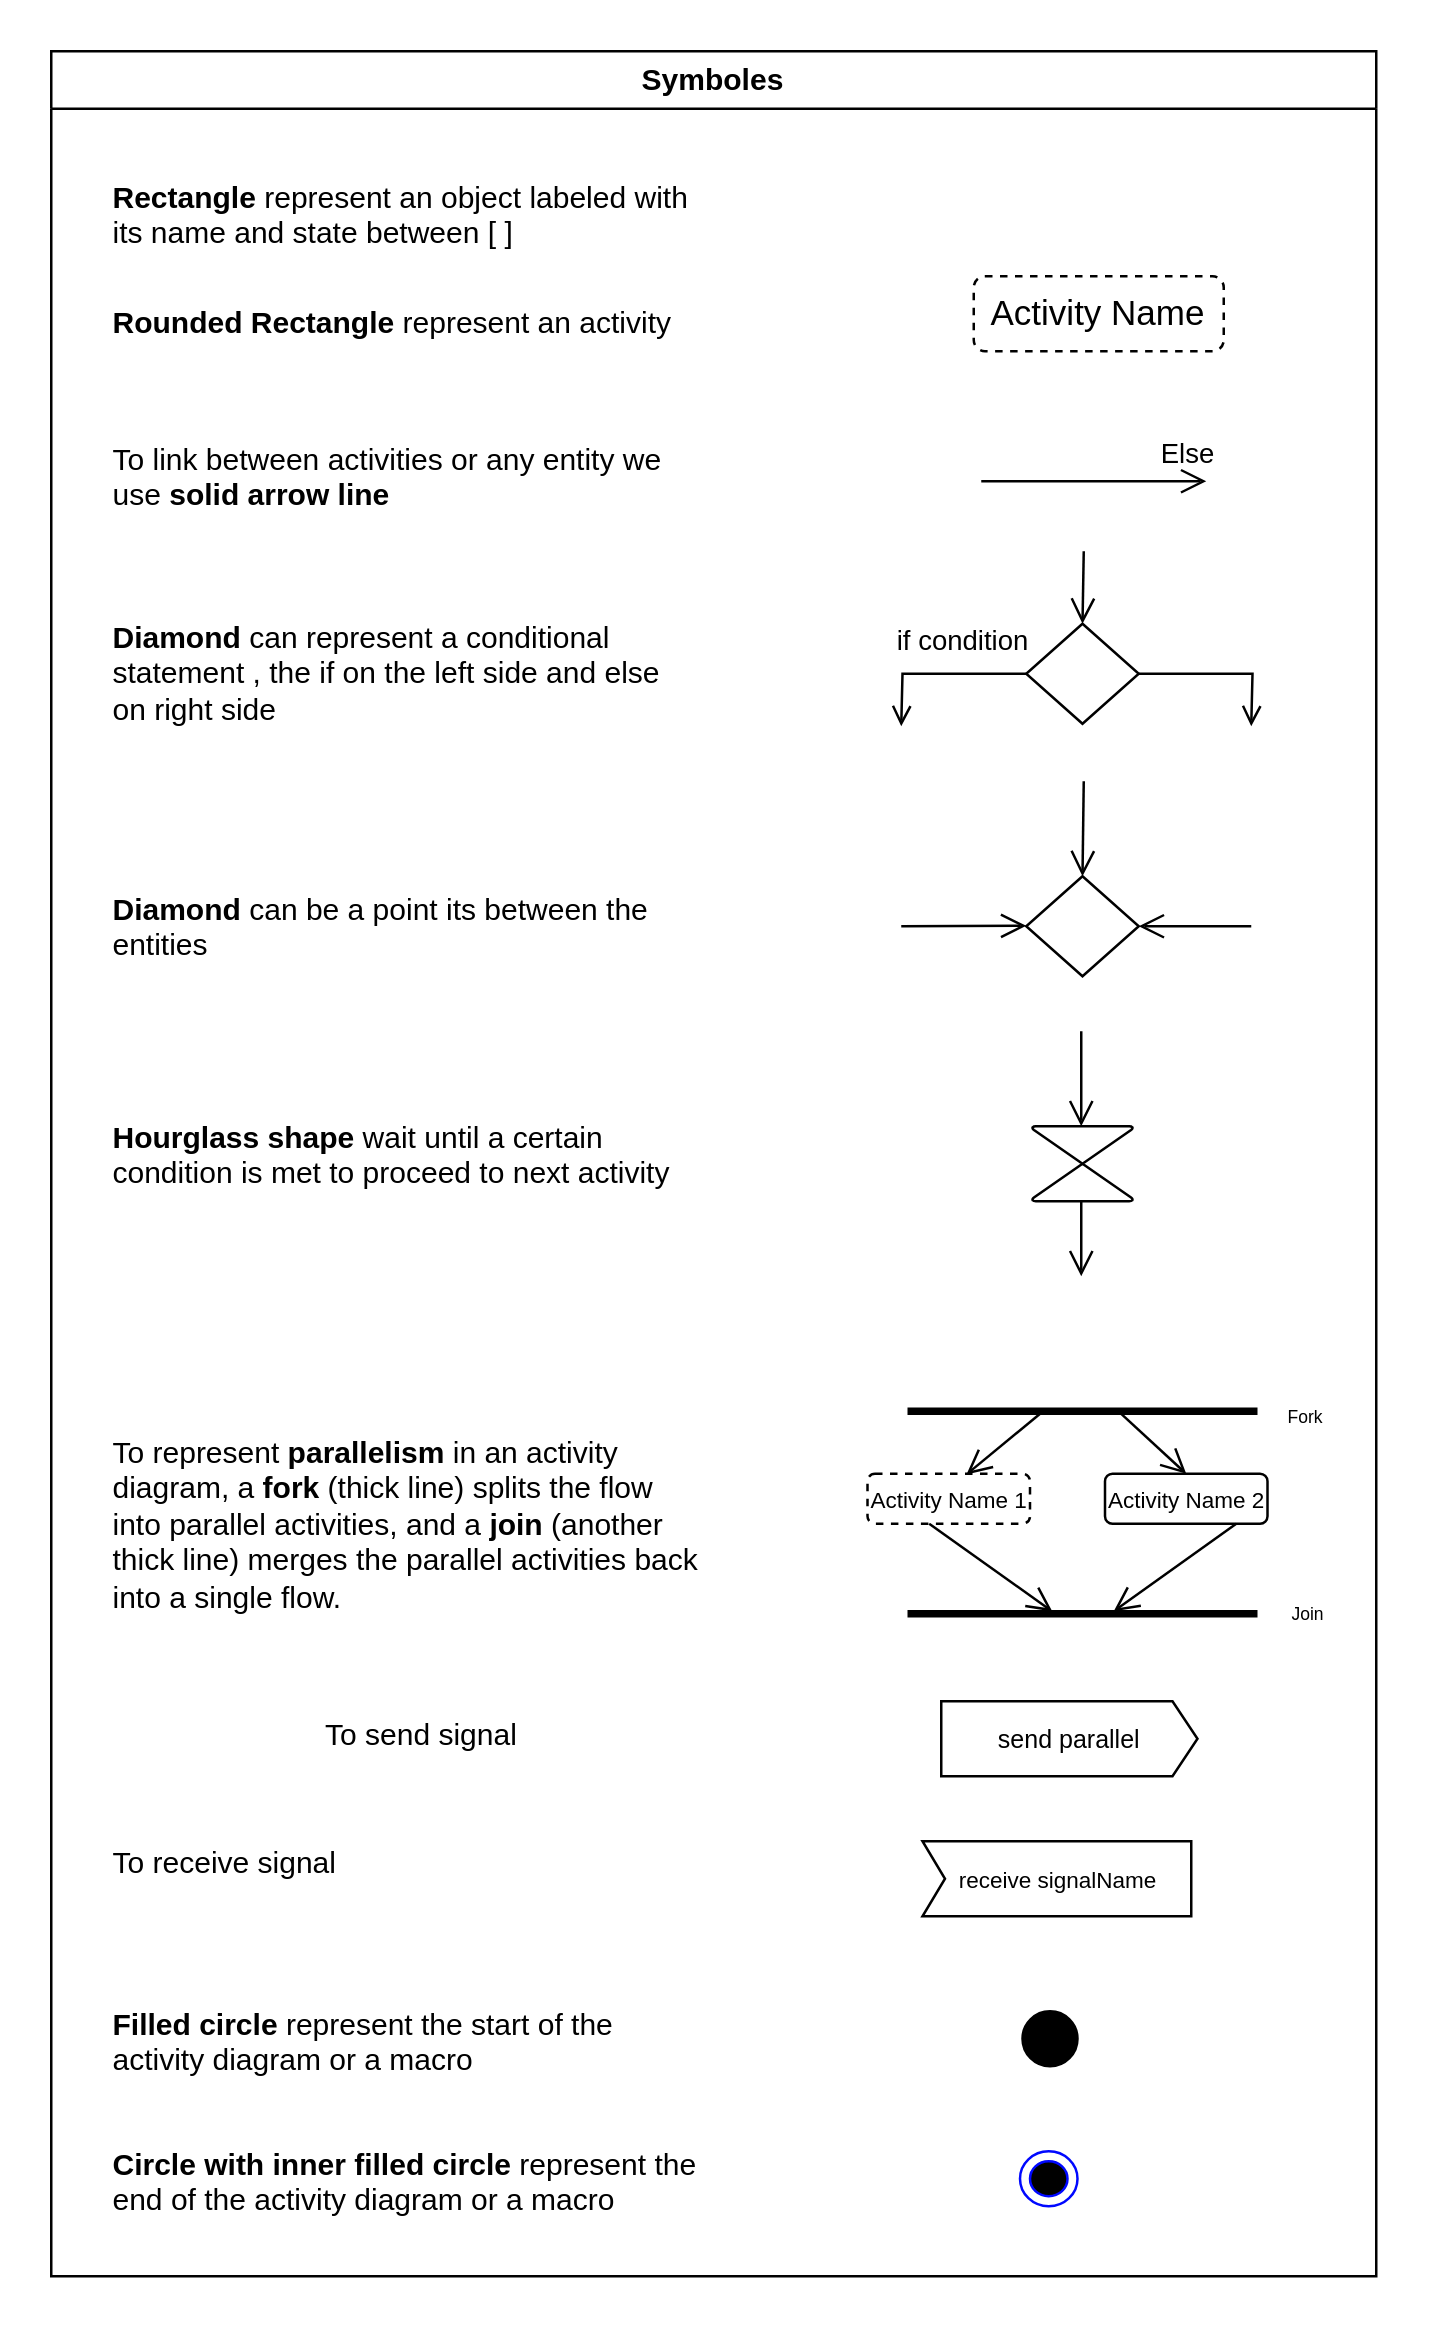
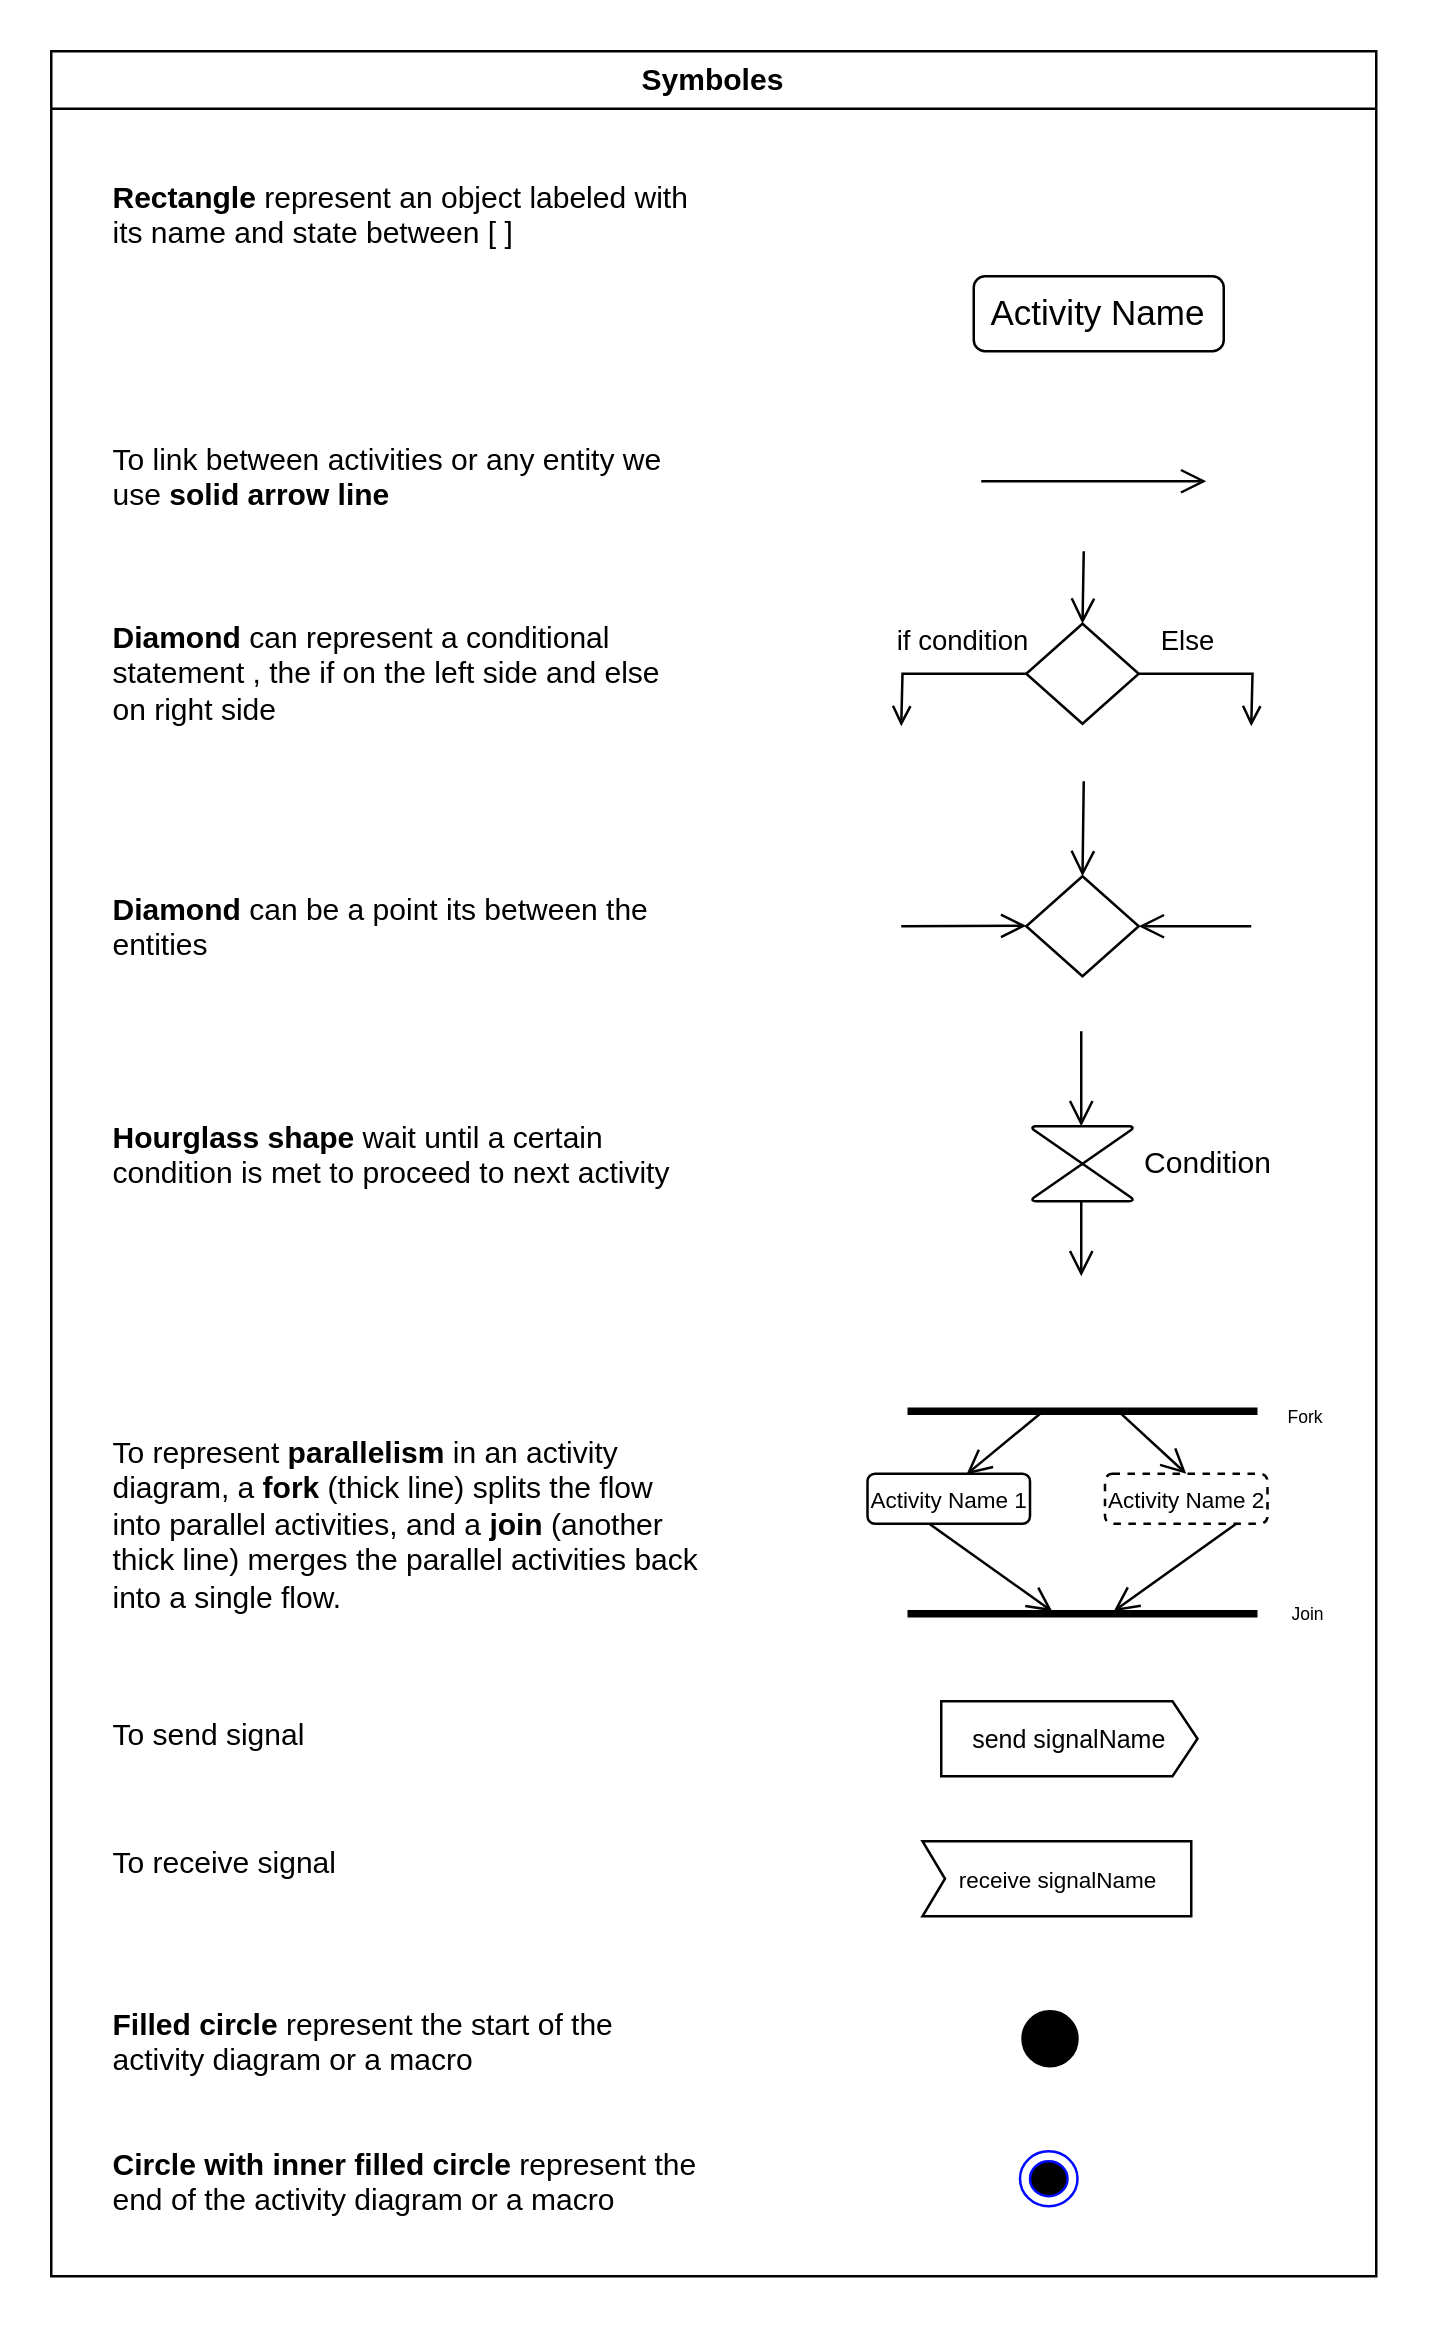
- <mxCell id="8" value="&lt;b&gt;Rounded Rectangle &lt;/b&gt;represent an activity" style="text;html=1;align=left;verticalAlign=top;whiteSpace=wrap;rounded=0;" vertex="1" parent="3"><mxGeometry x="23" y="95" width="237" height="20" as="geometry" /></mxCell>
- <mxCell id="4" value="&lt;font style=&quot;font-size: 14px;&quot;&gt;Activity Name&lt;/font&gt;" style="rounded=1;whiteSpace=wrap;html=1;fillColor=none;dashed=1;" vertex="1" parent="3"><mxGeometry x="369" y="90" width="100" height="30" as="geometry" /></mxCell>
+ <mxCell id="4" value="&lt;font style=&quot;font-size: 14px;&quot;&gt;Activity Name&lt;/font&gt;" style="rounded=1;whiteSpace=wrap;html=1;fillColor=none;" vertex="1" parent="3"><mxGeometry x="369" y="90" width="100" height="30" as="geometry" /></mxCell>
- <mxCell id="39" value="&lt;font style=&quot;font-size: 11px;&quot;&gt;Else&lt;/font&gt;" style="text;html=1;align=center;verticalAlign=middle;whiteSpace=wrap;rounded=0;" vertex="1" parent="2"><mxGeometry x="440" y="151" width="30" height="20" as="geometry" /></mxCell>
+ <mxCell id="39" value="&lt;font style=&quot;font-size: 11px;&quot;&gt;Else&lt;/font&gt;" style="text;html=1;align=center;verticalAlign=middle;whiteSpace=wrap;rounded=0;" vertex="1" parent="2"><mxGeometry x="440" y="226" width="30" height="20" as="geometry" /></mxCell>
+ <mxCell id="43" value="Condition" style="text;html=1;align=center;verticalAlign=middle;whiteSpace=wrap;rounded=0;" vertex="1" parent="2"><mxGeometry x="433" y="435" width="60" height="19" as="geometry" /></mxCell>
- <mxCell id="19" value="&lt;font style=&quot;font-size: 9px;&quot;&gt;Activity Name 1&lt;/font&gt;" style="rounded=1;whiteSpace=wrap;html=1;fillColor=none;dashed=1;" vertex="1" parent="3"><mxGeometry x="326.5" y="569" width="65" height="20" as="geometry" /></mxCell>
+ <mxCell id="19" value="&lt;font style=&quot;font-size: 9px;&quot;&gt;Activity Name 1&lt;/font&gt;" style="rounded=1;whiteSpace=wrap;html=1;fillColor=none;" vertex="1" parent="3"><mxGeometry x="326.5" y="569" width="65" height="20" as="geometry" /></mxCell>
- <mxCell id="20" value="&lt;font style=&quot;font-size: 9px;&quot;&gt;Activity Name 2&lt;/font&gt;" style="rounded=1;whiteSpace=wrap;html=1;fillColor=none;" vertex="1" parent="3"><mxGeometry x="421.5" y="569" width="65" height="20" as="geometry" /></mxCell>
+ <mxCell id="20" value="&lt;font style=&quot;font-size: 9px;&quot;&gt;Activity Name 2&lt;/font&gt;" style="rounded=1;whiteSpace=wrap;html=1;fillColor=none;dashed=1;" vertex="1" parent="3"><mxGeometry x="421.5" y="569" width="65" height="20" as="geometry" /></mxCell>
- <mxCell id="27" value="&lt;font style=&quot;font-size: 10px;&quot;&gt;send parallel&lt;/font&gt;" style="html=1;shadow=0;dashed=0;align=center;verticalAlign=middle;shape=mxgraph.arrows2.arrow;dy=0;dx=10;notch=0;fillColor=none;" vertex="1" parent="3"><mxGeometry x="356" y="660" width="102.5" height="30" as="geometry" /></mxCell>
+ <mxCell id="27" value="&lt;font style=&quot;font-size: 10px;&quot;&gt;send signalName&lt;/font&gt;" style="html=1;shadow=0;dashed=0;align=center;verticalAlign=middle;shape=mxgraph.arrows2.arrow;dy=0;dx=10;notch=0;fillColor=none;" vertex="1" parent="3"><mxGeometry x="356" y="660" width="102.5" height="30" as="geometry" /></mxCell>
- <mxCell id="29" value="To send signal" style="text;html=1;align=left;verticalAlign=top;whiteSpace=wrap;rounded=0;" vertex="1" parent="3"><mxGeometry x="108" y="660" width="237" height="39" as="geometry" /></mxCell>
+ <mxCell id="29" value="To send signal" style="text;html=1;align=left;verticalAlign=top;whiteSpace=wrap;rounded=0;" vertex="1" parent="3"><mxGeometry x="23" y="660" width="237" height="39" as="geometry" /></mxCell>
